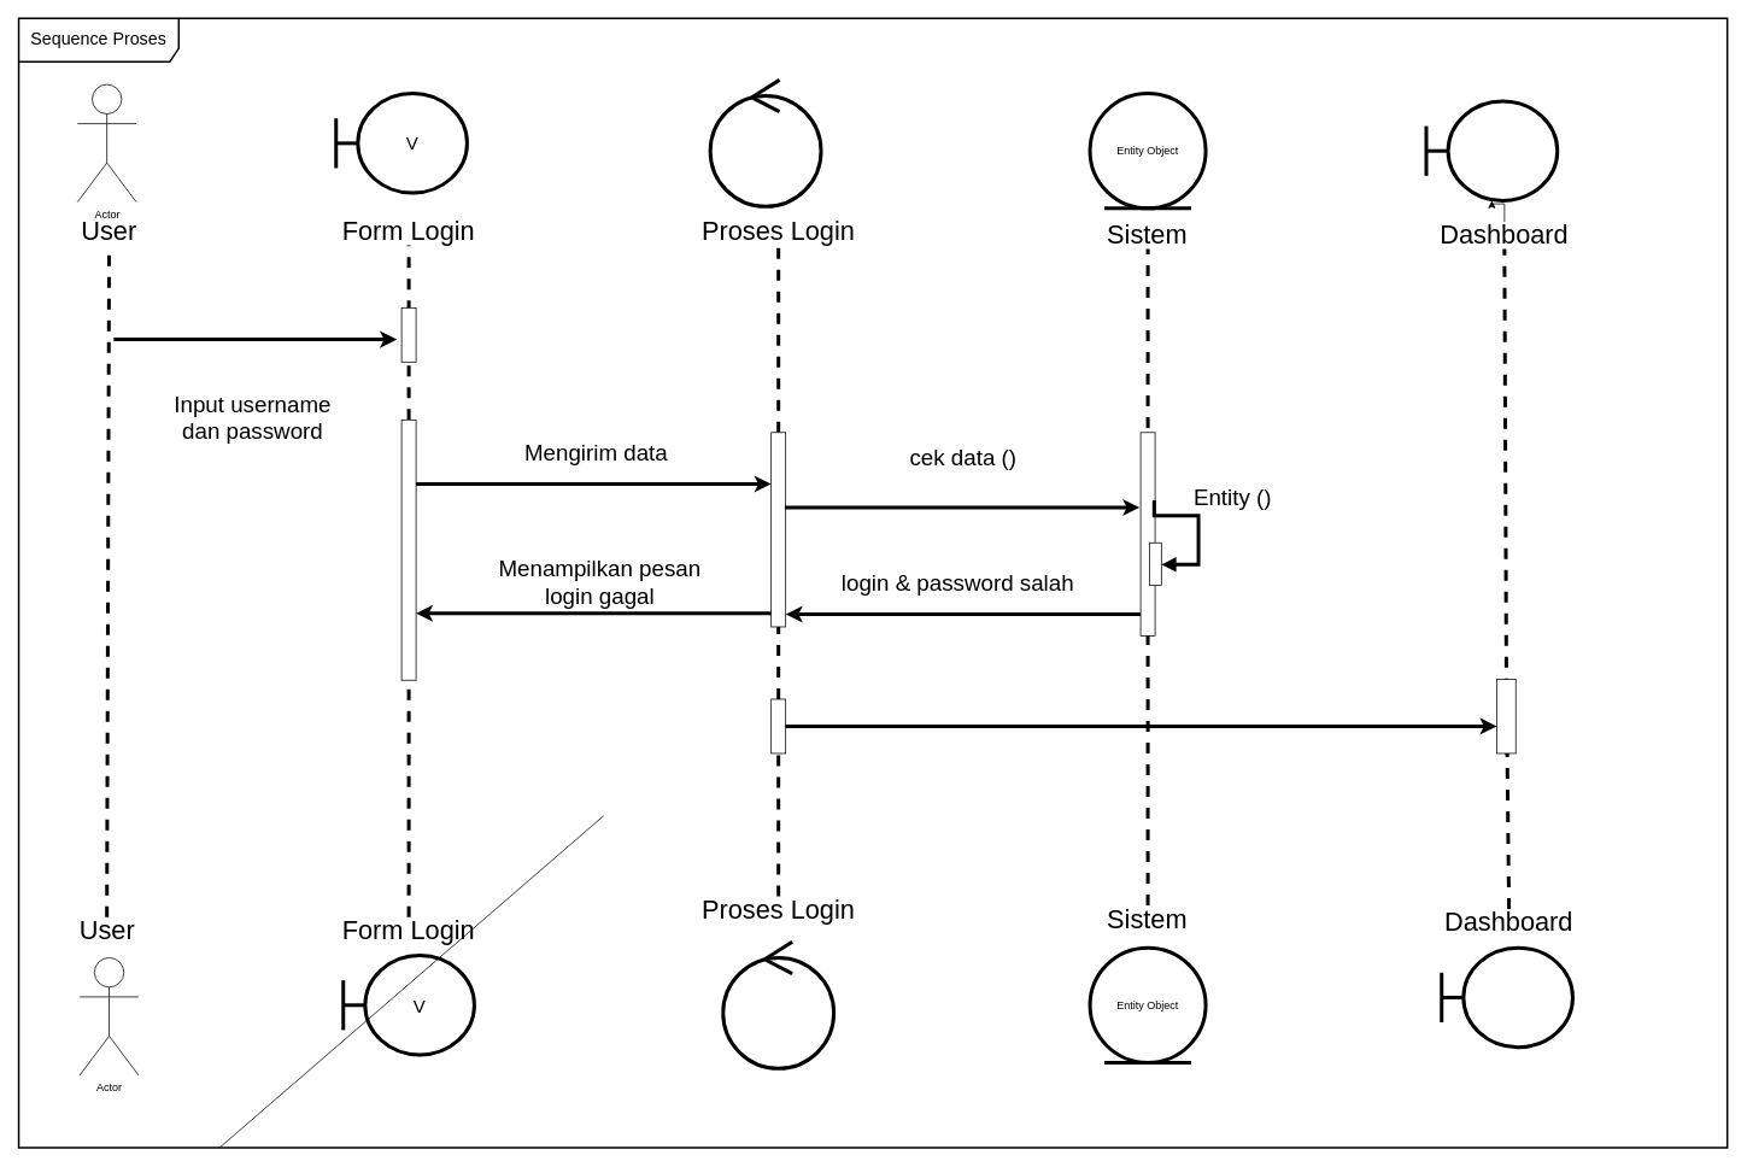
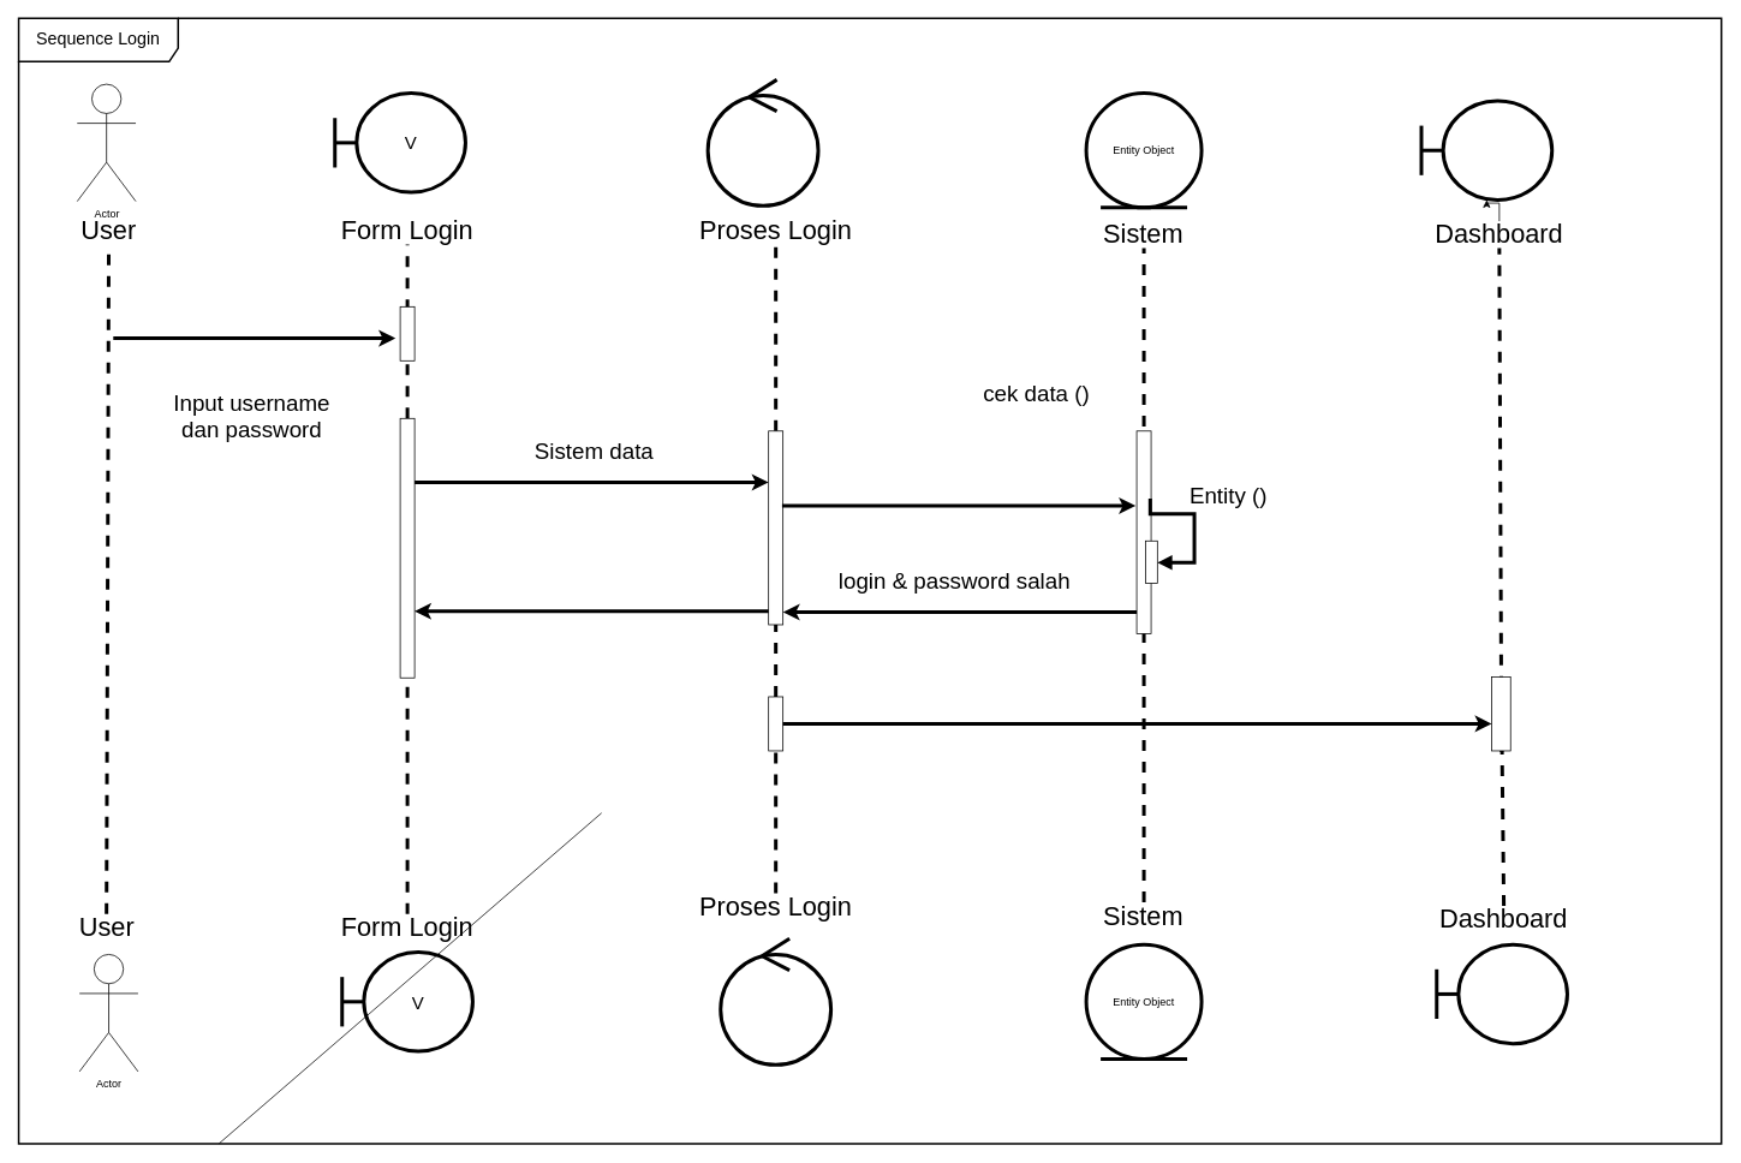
- <mxCell id="11" value="&lt;font style=&quot;font-size: 19px;&quot;&gt;Sequence Proses&lt;/font&gt;" style="shape=umlFrame;whiteSpace=wrap;html=1;pointerEvents=0;strokeColor=light-dark(#000000,#000000);strokeWidth=2;width=177;height=48;" parent="1" vertex="1"><mxGeometry x="20" y="20" width="1890" height="1249" as="geometry" /></mxCell>
+ <mxCell id="11" value="&lt;font style=&quot;font-size: 19px;&quot;&gt;Sequence Login&lt;/font&gt;" style="shape=umlFrame;whiteSpace=wrap;html=1;pointerEvents=0;strokeColor=light-dark(#000000,#000000);strokeWidth=2;width=177;height=48;" parent="1" vertex="1"><mxGeometry x="20" y="20" width="1890" height="1249" as="geometry" /></mxCell>
- <mxCell id="23" value="&lt;font style=&quot;color: light-dark(rgb(0, 0, 0), rgb(0, 0, 0)); font-size: 25px;&quot;&gt;Mengirim data&lt;/font&gt;" style="text;html=1;align=center;verticalAlign=middle;whiteSpace=wrap;rounded=0;" parent="1" vertex="1"><mxGeometry x="537" y="484" width="244" height="30" as="geometry" /></mxCell>
+ <mxCell id="23" value="&lt;font style=&quot;color: light-dark(rgb(0, 0, 0), rgb(0, 0, 0)); font-size: 25px;&quot;&gt;Sistem data&lt;/font&gt;" style="text;html=1;align=center;verticalAlign=middle;whiteSpace=wrap;rounded=0;" parent="1" vertex="1"><mxGeometry x="537" y="484" width="244" height="30" as="geometry" /></mxCell>
- <mxCell id="27" value="&lt;span style=&quot;font-family: Helvetica; font-size: 25px; font-style: normal; font-variant-ligatures: normal; font-variant-caps: normal; font-weight: 400; letter-spacing: normal; orphans: 2; text-indent: 0px; text-transform: none; widows: 2; word-spacing: 0px; -webkit-text-stroke-width: 0px; white-space: normal; text-decoration-thickness: initial; text-decoration-style: initial; text-decoration-color: initial; float: none; display: inline !important;&quot;&gt;cek data ()&lt;/span&gt;" style="text;whiteSpace=wrap;html=1;fontColor=light-dark(#000000,#000000);labelBackgroundColor=none;align=center;" parent="1" vertex="1"><mxGeometry x="882.995" y="483.996" width="364" height="52" as="geometry" /></mxCell>
+ <mxCell id="27" value="&lt;span style=&quot;font-family: Helvetica; font-size: 25px; font-style: normal; font-variant-ligatures: normal; font-variant-caps: normal; font-weight: 400; letter-spacing: normal; orphans: 2; text-indent: 0px; text-transform: none; widows: 2; word-spacing: 0px; -webkit-text-stroke-width: 0px; white-space: normal; text-decoration-thickness: initial; text-decoration-style: initial; text-decoration-color: initial; float: none; display: inline !important;&quot;&gt;cek data ()&lt;/span&gt;" style="text;whiteSpace=wrap;html=1;fontColor=light-dark(#000000,#000000);labelBackgroundColor=none;align=center;" parent="1" vertex="1"><mxGeometry x="967.995" y="413.996" width="364" height="52" as="geometry" /></mxCell>
- <mxCell id="53" value="&lt;font style=&quot;color: light-dark(rgb(0, 0, 0), rgb(0, 0, 0)); font-size: 25px;&quot;&gt;Menampilkan pesan login gagal&lt;/font&gt;" style="text;html=1;align=center;verticalAlign=middle;whiteSpace=wrap;rounded=0;" vertex="1" parent="1"><mxGeometry x="541" y="628" width="244" height="30" as="geometry" /></mxCell>
